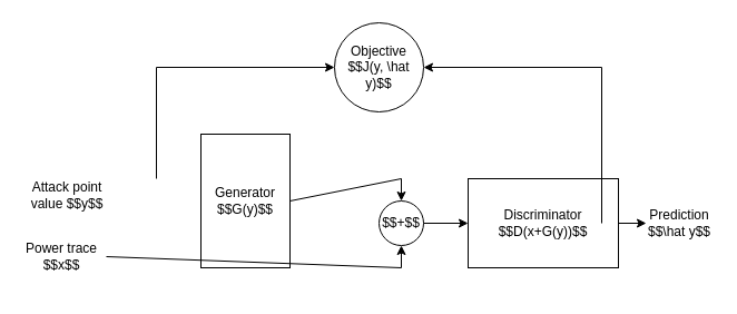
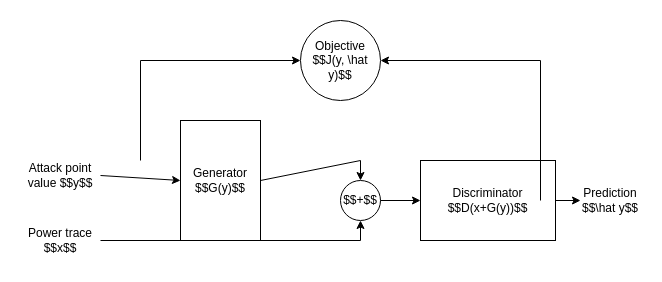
+ <mxCell id="3" value="" style="endArrow=classic;html=1;rounded=0;entryX=0;entryY=0.5;entryDx=0;entryDy=0;exitX=1;exitY=0.5;exitDx=0;exitDy=0;" edge="1" parent="1" source="4" target="2"><mxGeometry width="50" height="50" relative="1" as="geometry"><mxPoint x="140" y="160" as="sourcePoint" /><mxPoint x="130" y="90" as="targetPoint" /></mxGeometry></mxCell>
- <mxCell id="5" value="Power trace $$x$$" style="text;html=1;strokeColor=none;fillColor=none;align=center;verticalAlign=middle;whiteSpace=wrap;rounded=0;" vertex="1" parent="1"><mxGeometry x="15" y="210" width="80" height="40" as="geometry" /></mxCell>
+ <mxCell id="5" value="Power trace $$x$$" style="text;html=1;strokeColor=none;fillColor=none;align=center;verticalAlign=middle;whiteSpace=wrap;rounded=0;" vertex="1" parent="1"><mxGeometry x="20" y="220" width="80" height="40" as="geometry" /></mxCell>
